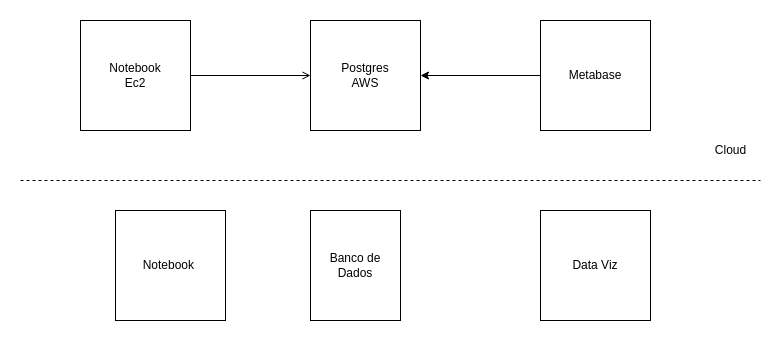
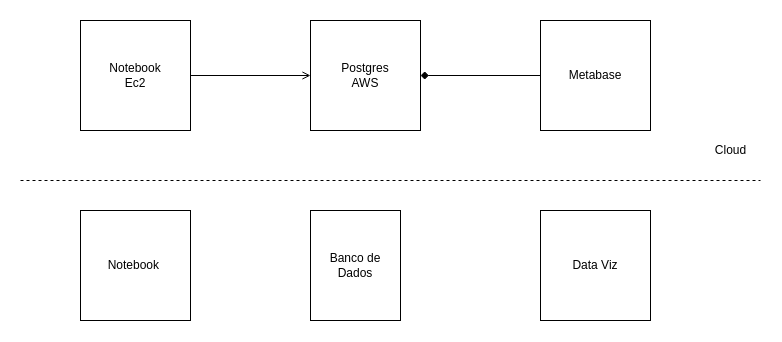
- <mxCell id="5" style="edgeStyle=none;rounded=0;orthogonalLoop=1;jettySize=auto;html=1;exitX=0;exitY=0.5;exitDx=0;exitDy=0;entryX=1;entryY=0.5;entryDx=0;entryDy=0;" edge="1" parent="1" source="7" target="6"><mxGeometry relative="1" as="geometry"><mxPoint x="470" y="150" as="sourcePoint" /><mxPoint x="480" y="70" as="targetPoint" /></mxGeometry></mxCell>
+ <mxCell id="5" style="edgeStyle=none;rounded=0;orthogonalLoop=1;jettySize=auto;html=1;exitX=0;exitY=0.5;exitDx=0;exitDy=0;entryX=1;entryY=0.5;entryDx=0;entryDy=0;endArrow=diamond;" edge="1" parent="1" source="7" target="6"><mxGeometry relative="1" as="geometry"><mxPoint x="470" y="150" as="sourcePoint" /><mxPoint x="480" y="70" as="targetPoint" /></mxGeometry></mxCell>
- <mxCell id="2" value="Notebook&lt;span style=&quot;white-space: pre;&quot;&gt; &lt;/span&gt;" style="whiteSpace=wrap;html=1;aspect=fixed;" vertex="1" parent="1"><mxGeometry x="115" y="210" width="110" height="110" as="geometry" /></mxCell>
+ <mxCell id="2" value="Notebook&lt;span style=&quot;white-space: pre;&quot;&gt; &lt;/span&gt;" style="whiteSpace=wrap;html=1;aspect=fixed;" vertex="1" parent="1"><mxGeometry x="80" y="210" width="110" height="110" as="geometry" /></mxCell>
